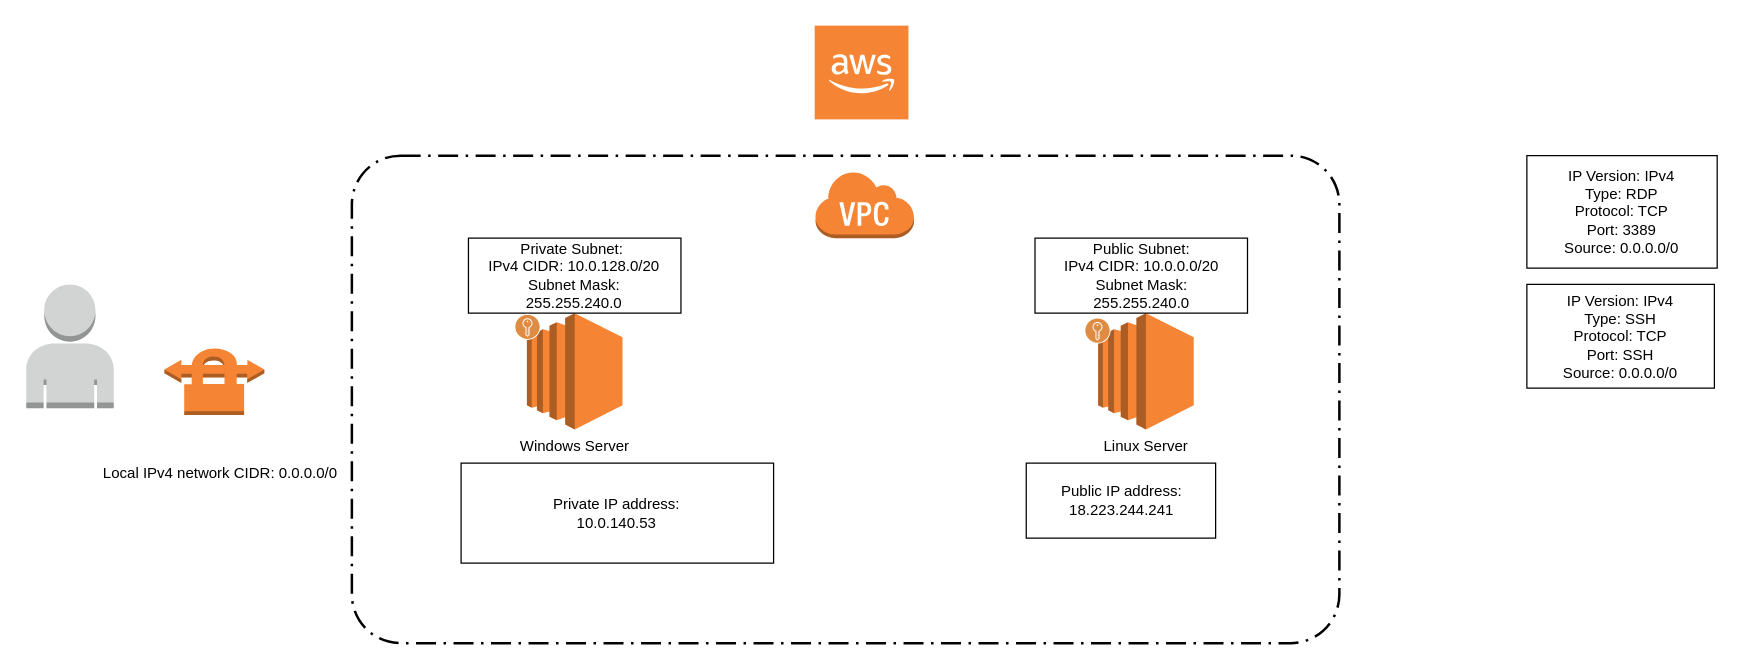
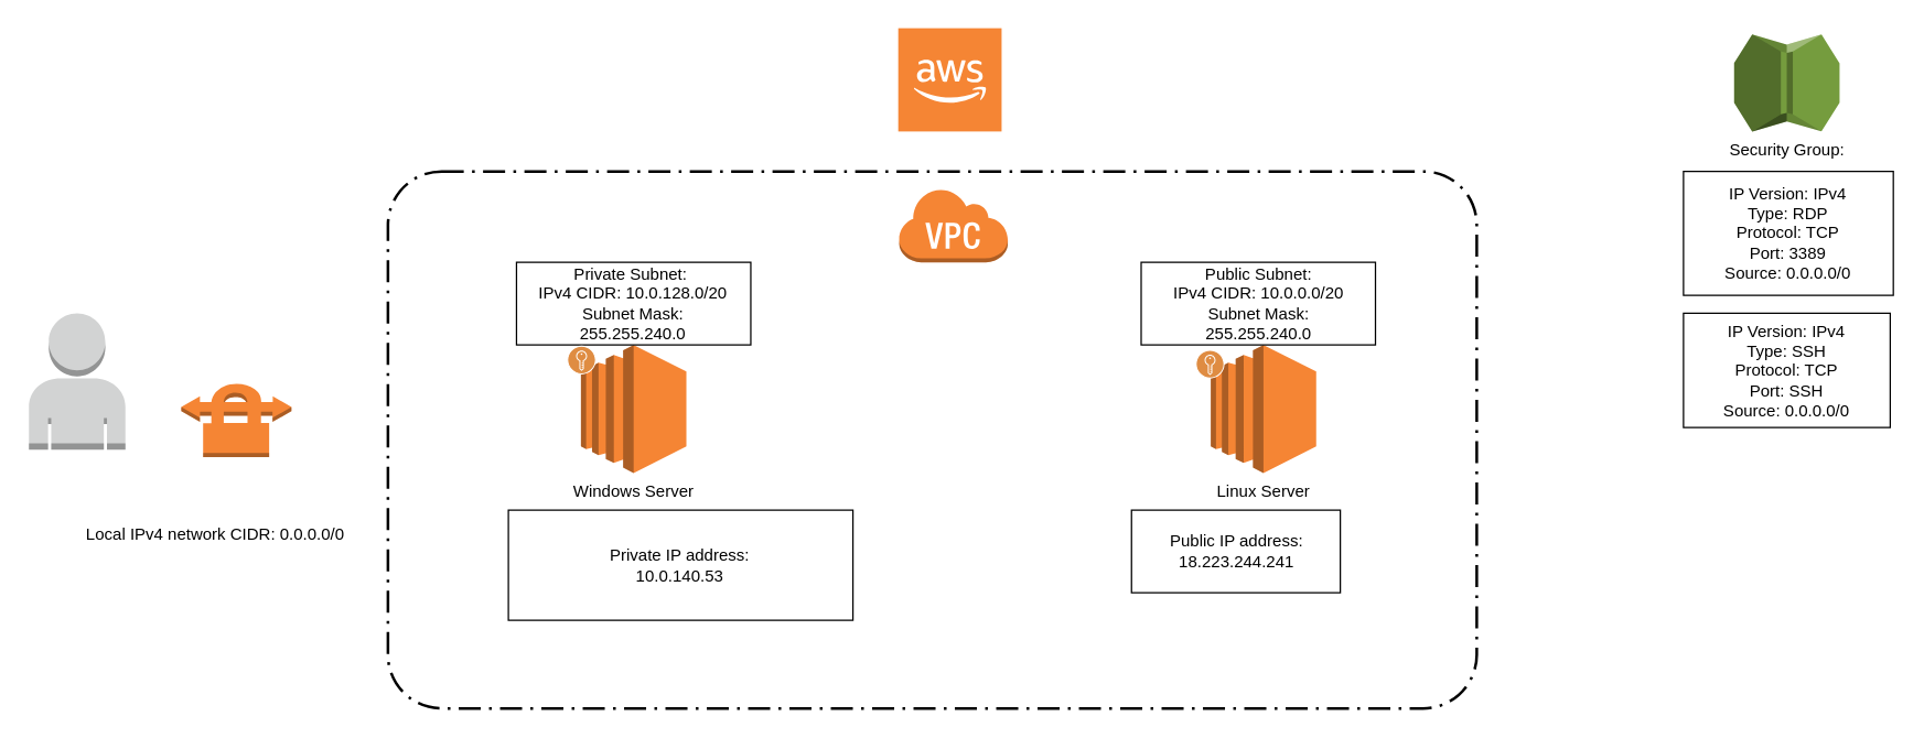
+ <mxCell id="16" value="Security Group:" style="outlineConnect=0;dashed=0;verticalLabelPosition=bottom;verticalAlign=top;align=center;html=1;shape=mxgraph.aws3.shield;fillColor=#759C3E;gradientColor=none;" vertex="1" parent="1"><mxGeometry x="1257.75" y="24.5" width="76.5" height="70.5" as="geometry" /></mxCell>
- <mxCell id="10" value="Local IPv4 network CIDR: 0.0.0.0/0" style="text;html=1;strokeColor=none;fillColor=none;align=center;verticalAlign=middle;whiteSpace=wrap;rounded=0;" vertex="1" parent="1"><mxGeometry x="71" y="363" width="210" height="30" as="geometry" /></mxCell>
+ <mxCell id="10" value="Local IPv4 network CIDR: 0.0.0.0/0" style="text;html=1;strokeColor=none;fillColor=none;align=center;verticalAlign=middle;whiteSpace=wrap;rounded=0;" vertex="1" parent="1"><mxGeometry x="51" y="373" width="210" height="30" as="geometry" /></mxCell>
